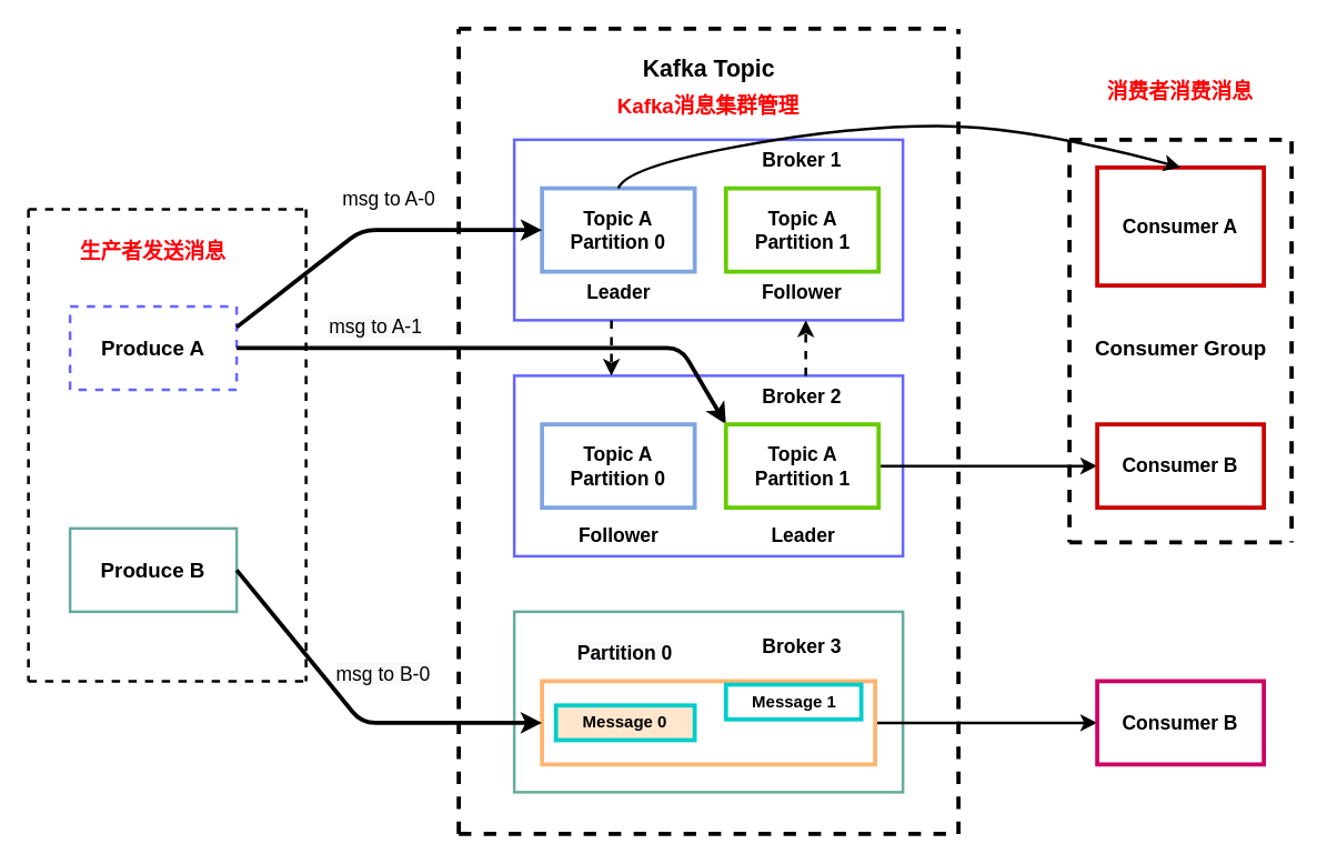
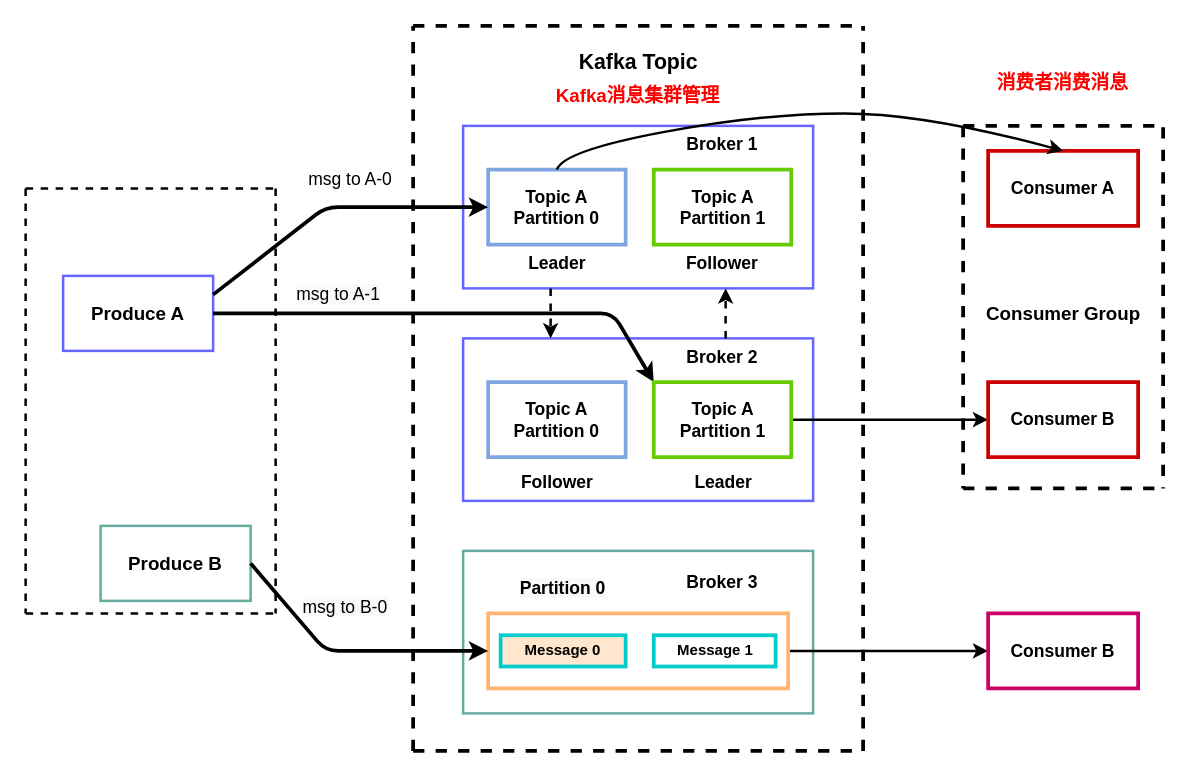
- <mxCell id="47" value="&lt;b&gt;&lt;font style=&quot;font-size: 14px&quot;&gt;Consumer A&lt;/font&gt;&lt;/b&gt;" style="rounded=0;whiteSpace=wrap;html=1;strokeWidth=3;strokeColor=#CC0000;" parent="1" vertex="1"><mxGeometry x="790" y="120" width="120" height="85" as="geometry" /></mxCell>
+ <mxCell id="47" value="&lt;b&gt;&lt;font style=&quot;font-size: 14px&quot;&gt;Consumer A&lt;/font&gt;&lt;/b&gt;" style="rounded=0;whiteSpace=wrap;html=1;strokeWidth=3;strokeColor=#CC0000;" parent="1" vertex="1"><mxGeometry x="790" y="120" width="120" height="60" as="geometry" /></mxCell>
- <mxCell id="36" value="&lt;b&gt;&lt;font color=&quot;#ff0008&quot; style=&quot;font-size: 15px&quot;&gt;生产者发送消息&lt;/font&gt;&lt;/b&gt;" style="text;html=1;strokeColor=none;fillColor=none;align=center;verticalAlign=middle;whiteSpace=wrap;rounded=0;" parent="1" vertex="1"><mxGeometry x="50" y="170" width="120" height="20" as="geometry" /></mxCell>
- <mxCell id="2" value="&lt;b&gt;&lt;font style=&quot;font-size: 15px&quot;&gt;Produce A&lt;/font&gt;&lt;/b&gt;" style="rounded=0;whiteSpace=wrap;html=1;strokeWidth=2;strokeColor=#6666FF;dashed=1;" parent="1" vertex="1"><mxGeometry x="50" y="220" width="120" height="60" as="geometry" /></mxCell>
+ <mxCell id="2" value="&lt;b&gt;&lt;font style=&quot;font-size: 15px&quot;&gt;Produce A&lt;/font&gt;&lt;/b&gt;" style="rounded=0;whiteSpace=wrap;html=1;strokeWidth=2;strokeColor=#6666FF;" parent="1" vertex="1"><mxGeometry x="50" y="220" width="120" height="60" as="geometry" /></mxCell>
- <mxCell id="3" value="&lt;b&gt;&lt;font style=&quot;font-size: 15px&quot;&gt;Produce B&lt;/font&gt;&lt;/b&gt;" style="rounded=0;whiteSpace=wrap;html=1;strokeWidth=2;strokeColor=#67AB9F;" parent="1" vertex="1"><mxGeometry x="50" y="380" width="120" height="60" as="geometry" /></mxCell>
+ <mxCell id="3" value="&lt;b&gt;&lt;font style=&quot;font-size: 15px&quot;&gt;Produce B&lt;/font&gt;&lt;/b&gt;" style="rounded=0;whiteSpace=wrap;html=1;strokeWidth=2;strokeColor=#67AB9F;" parent="1" vertex="1"><mxGeometry x="80" y="420" width="120" height="60" as="geometry" /></mxCell>
- <mxCell id="28" value="&lt;b&gt;Message 1&lt;/b&gt;" style="rounded=0;whiteSpace=wrap;html=1;strokeWidth=3;strokeColor=#00CCCC;" parent="1" vertex="1"><mxGeometry x="522.5" y="492.5" width="97.5" height="25" as="geometry" /></mxCell>
+ <mxCell id="28" value="&lt;b&gt;Message 1&lt;/b&gt;" style="rounded=0;whiteSpace=wrap;html=1;strokeWidth=3;strokeColor=#00CCCC;" parent="1" vertex="1"><mxGeometry x="522.5" y="507.5" width="97.5" height="25" as="geometry" /></mxCell>
